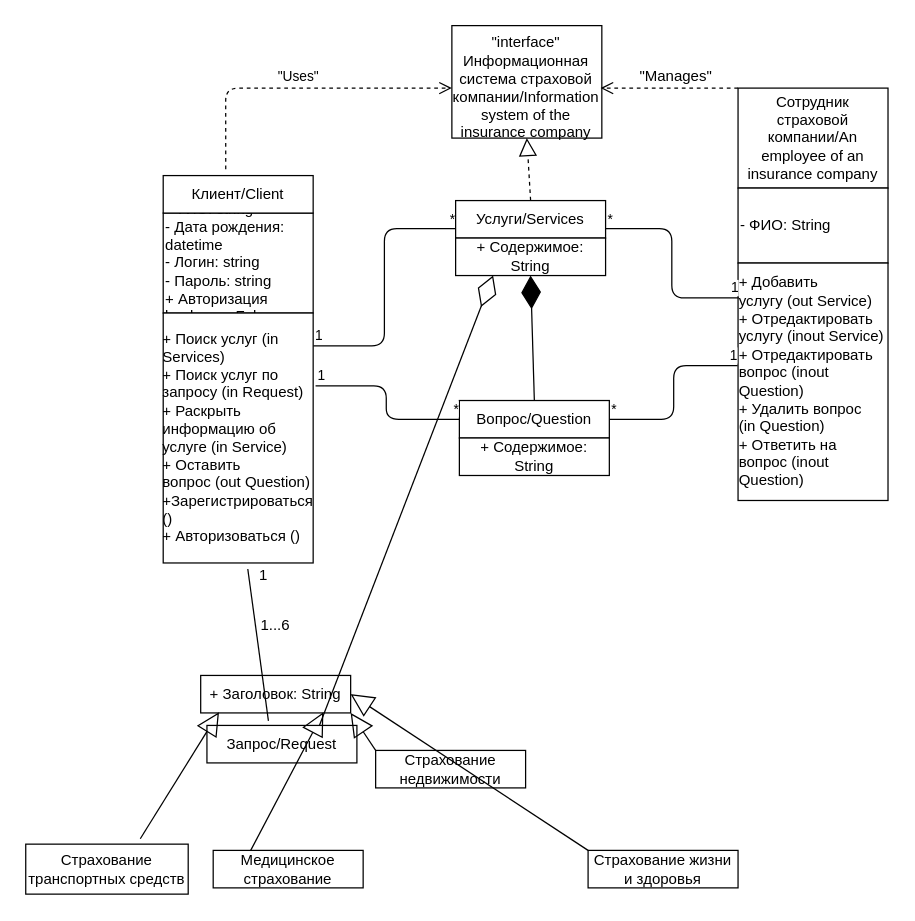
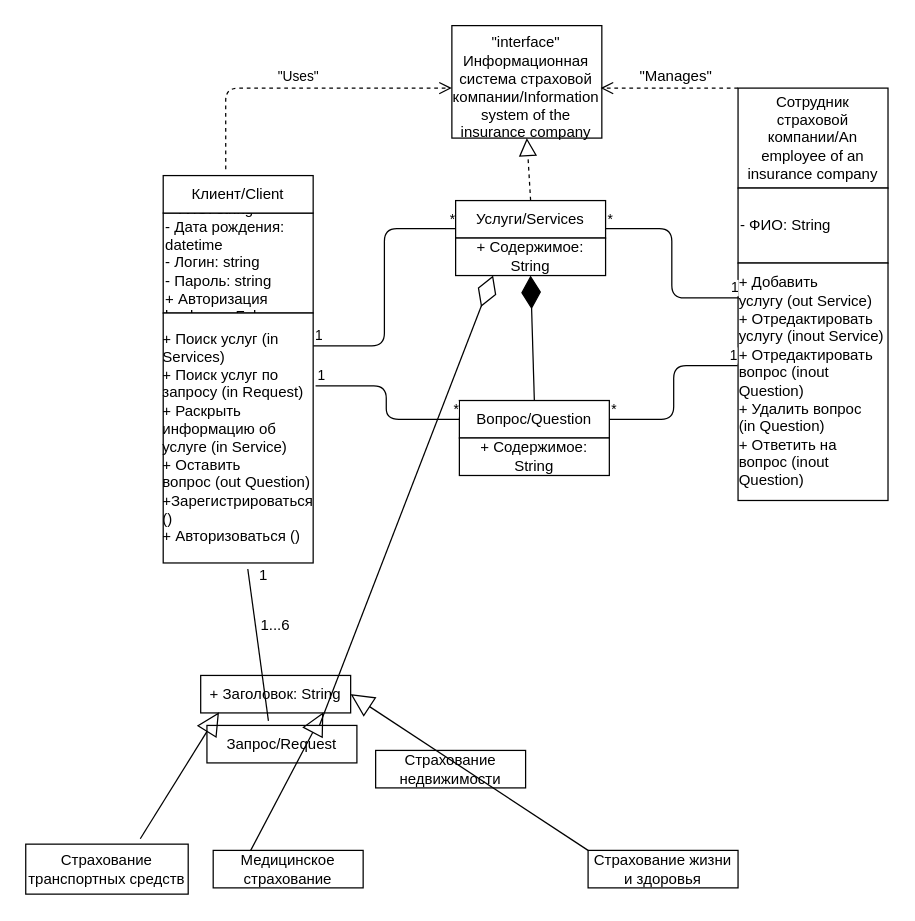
- <mxCell id="43" value="" style="endArrow=block;endSize=16;endFill=0;html=1;exitX=0;exitY=0;exitDx=0;exitDy=0;entryX=1;entryY=1;entryDx=0;entryDy=0;" parent="1" source="19" target="13" edge="1"><mxGeometry width="160" relative="1" as="geometry"><mxPoint x="400" y="547.5" as="sourcePoint" /><mxPoint x="300" y="552.5" as="targetPoint" /></mxGeometry></mxCell>
